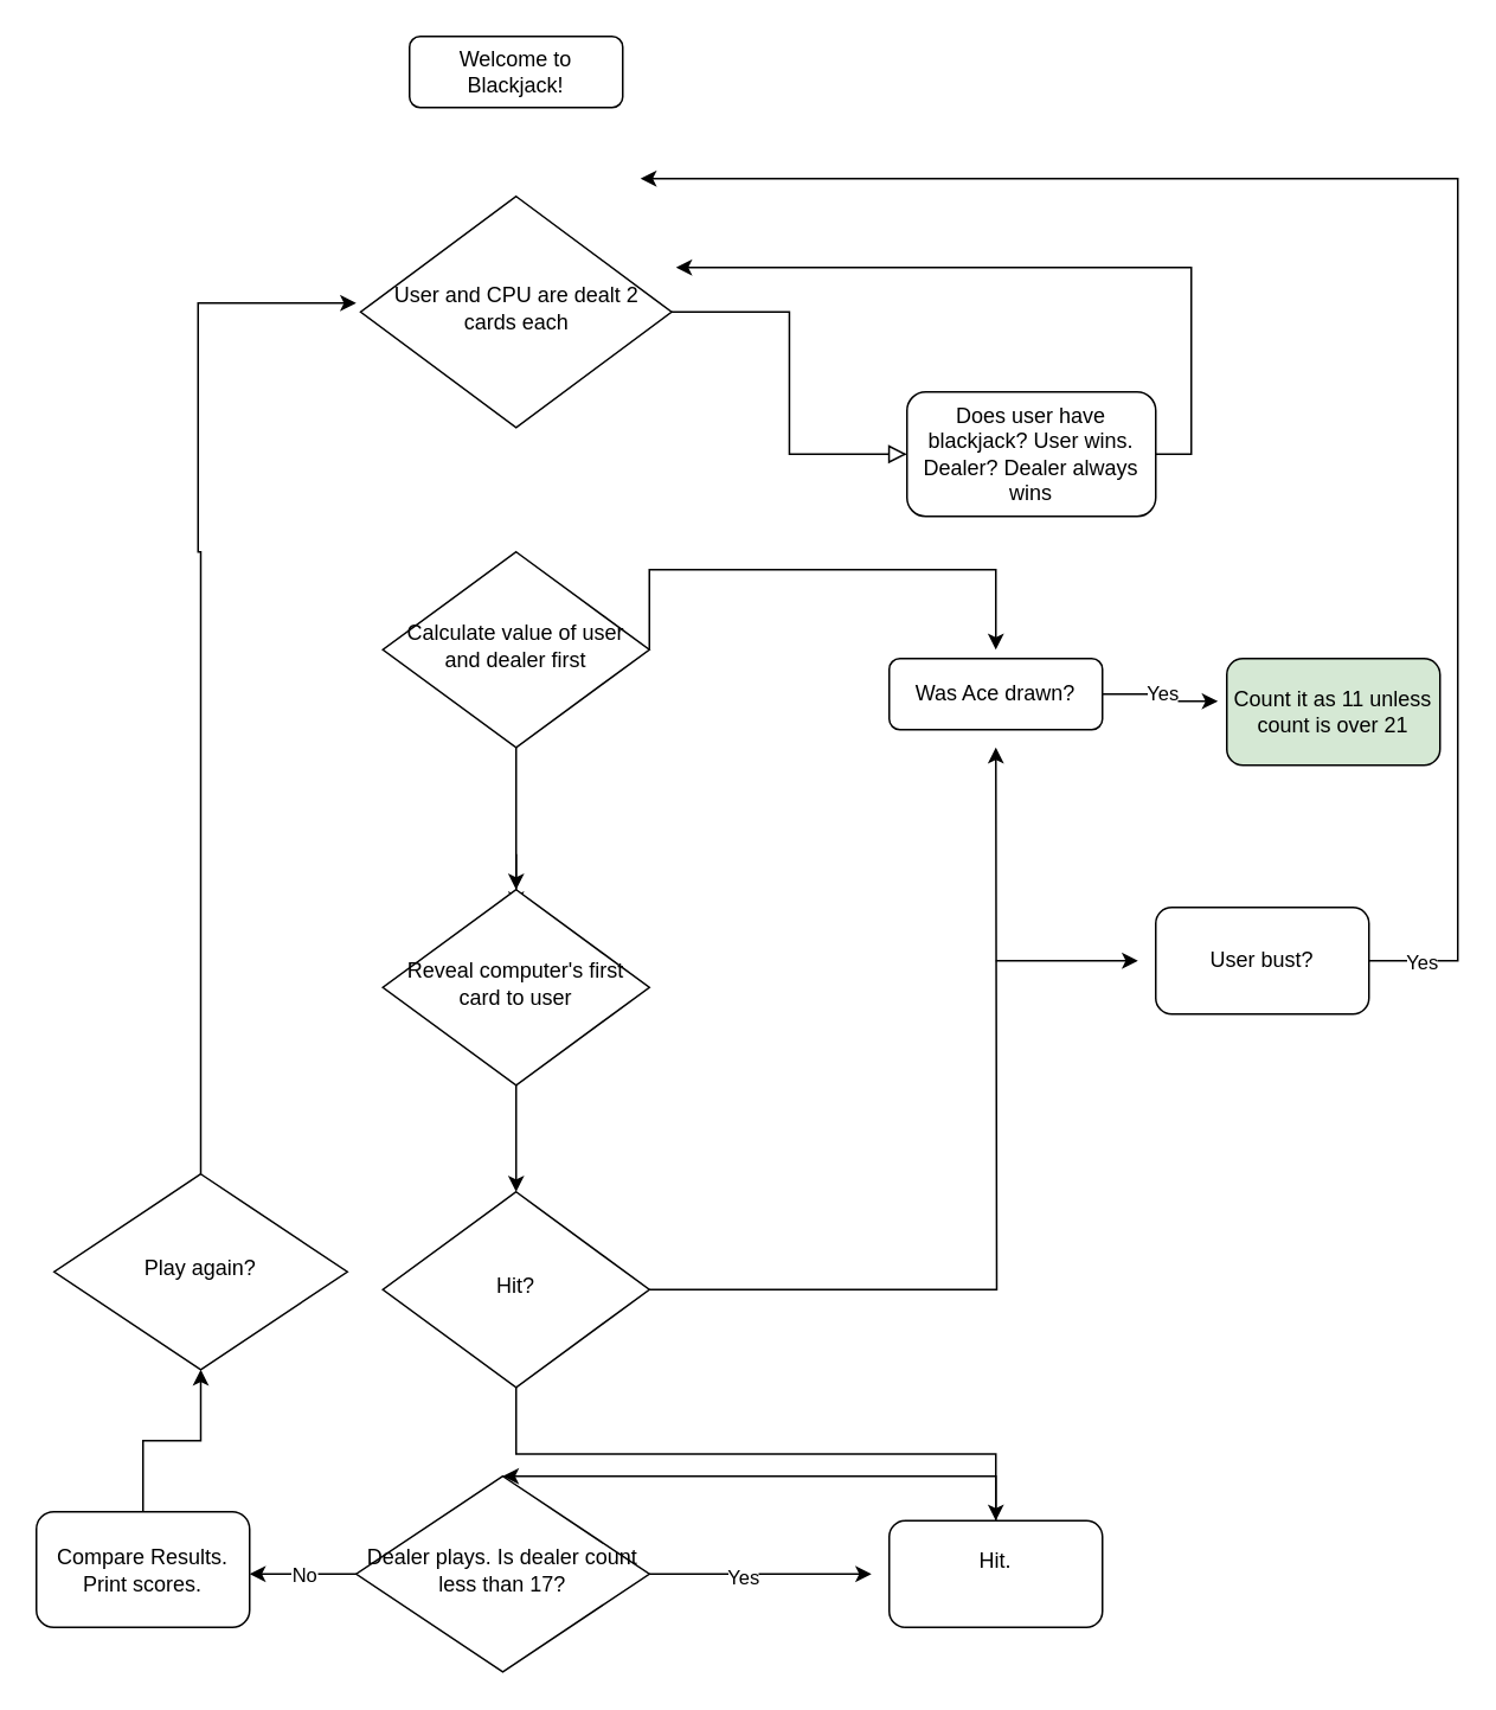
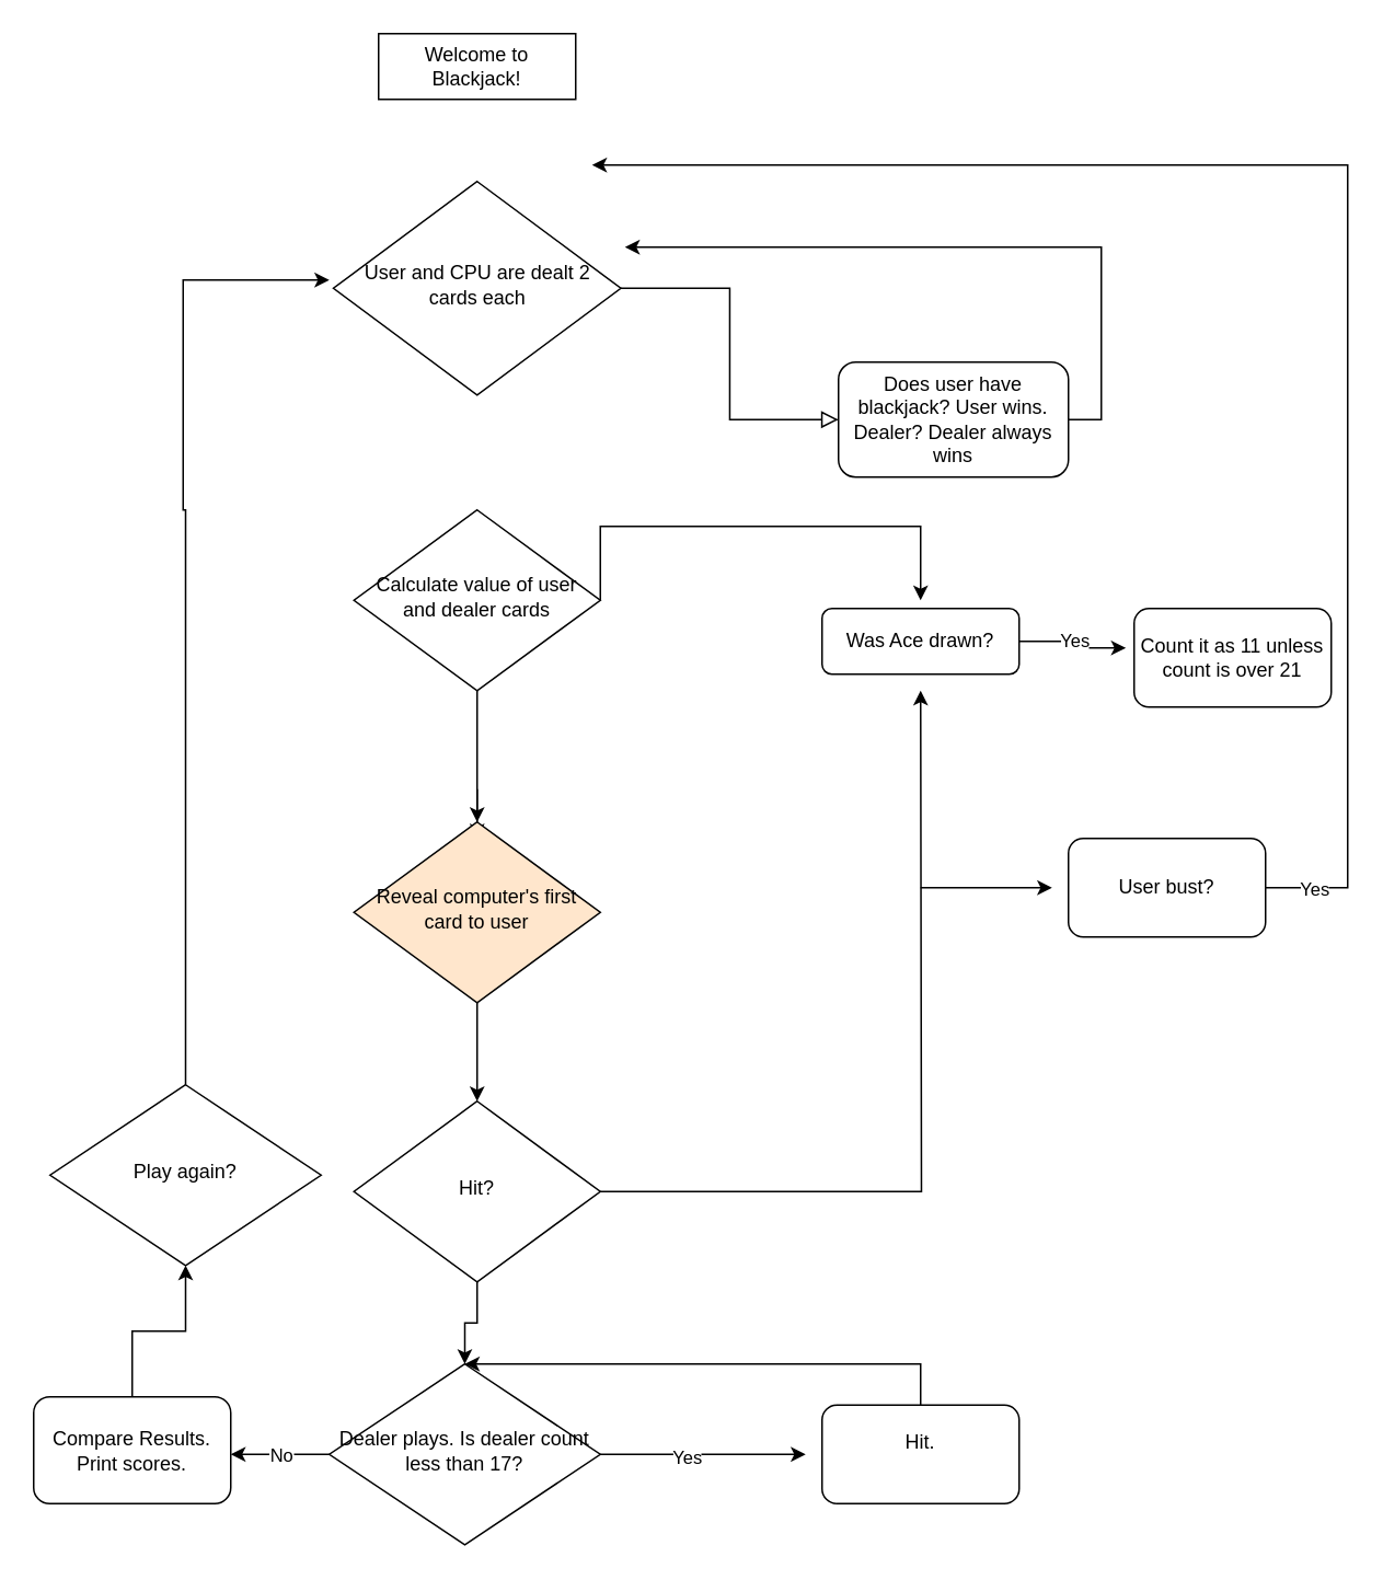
- <mxCell id="2" value="Welcome to Blackjack!" style="rounded=1;whiteSpace=wrap;html=1;fontSize=12;glass=0;strokeWidth=1;shadow=0;" parent="1" vertex="1"><mxGeometry x="230" y="20" width="120" height="40" as="geometry" /></mxCell>
+ <mxCell id="2" value="Welcome to Blackjack!" style="whiteSpace=wrap;html=1;fontSize=12;glass=0;strokeWidth=1;shadow=0;rounded=0;" parent="1" vertex="1"><mxGeometry x="230" y="20" width="120" height="40" as="geometry" /></mxCell>
- <mxCell id="8" value="Calculate value of user and dealer first" style="rhombus;whiteSpace=wrap;html=1;shadow=0;fontFamily=Helvetica;fontSize=12;align=center;strokeWidth=1;spacing=6;spacingTop=-4;" parent="1" vertex="1"><mxGeometry x="215" y="310" width="150" height="110" as="geometry" /></mxCell>
+ <mxCell id="8" value="Calculate value of user and dealer cards" style="rhombus;whiteSpace=wrap;html=1;shadow=0;fontFamily=Helvetica;fontSize=12;align=center;strokeWidth=1;spacing=6;spacingTop=-4;" parent="1" vertex="1"><mxGeometry x="215" y="310" width="150" height="110" as="geometry" /></mxCell>
- <mxCell id="12" value="Count it as 11 unless count is over 21" style="rounded=1;whiteSpace=wrap;html=1;fillColor=#d5e8d4;" vertex="1" parent="1"><mxGeometry x="690" y="370" width="120" height="60" as="geometry" /></mxCell>
+ <mxCell id="12" value="Count it as 11 unless count is over 21" style="rounded=1;whiteSpace=wrap;html=1;" vertex="1" parent="1"><mxGeometry x="690" y="370" width="120" height="60" as="geometry" /></mxCell>
- <mxCell id="15" value="Reveal computer's first card to user" style="rhombus;whiteSpace=wrap;html=1;shadow=0;fontFamily=Helvetica;fontSize=12;align=center;strokeWidth=1;spacing=6;spacingTop=-4;" vertex="1" parent="1"><mxGeometry x="215" y="500" width="150" height="110" as="geometry" /></mxCell>
+ <mxCell id="15" value="Reveal computer's first card to user" style="rhombus;whiteSpace=wrap;html=1;shadow=0;fontFamily=Helvetica;fontSize=12;align=center;strokeWidth=1;spacing=6;spacingTop=-4;fillColor=#ffe6cc;" vertex="1" parent="1"><mxGeometry x="215" y="500" width="150" height="110" as="geometry" /></mxCell>
- <mxCell id="17" style="edgeStyle=orthogonalEdgeStyle;rounded=0;orthogonalLoop=1;jettySize=auto;html=1;exitX=0.5;exitY=1;exitDx=0;exitDy=0;" edge="1" parent="1" source="18" target="28"><mxGeometry relative="1" as="geometry" /></mxCell>
+ <mxCell id="17" style="edgeStyle=orthogonalEdgeStyle;rounded=0;orthogonalLoop=1;jettySize=auto;html=1;exitX=0.5;exitY=1;exitDx=0;exitDy=0;entryX=0.5;entryY=0;entryDx=0;entryDy=0;" edge="1" parent="1" source="18" target="26"><mxGeometry relative="1" as="geometry" /></mxCell>
